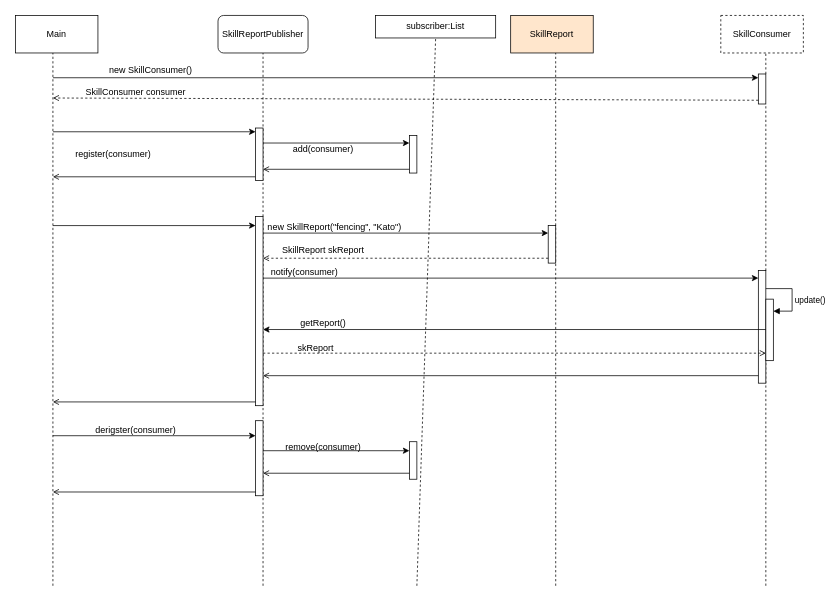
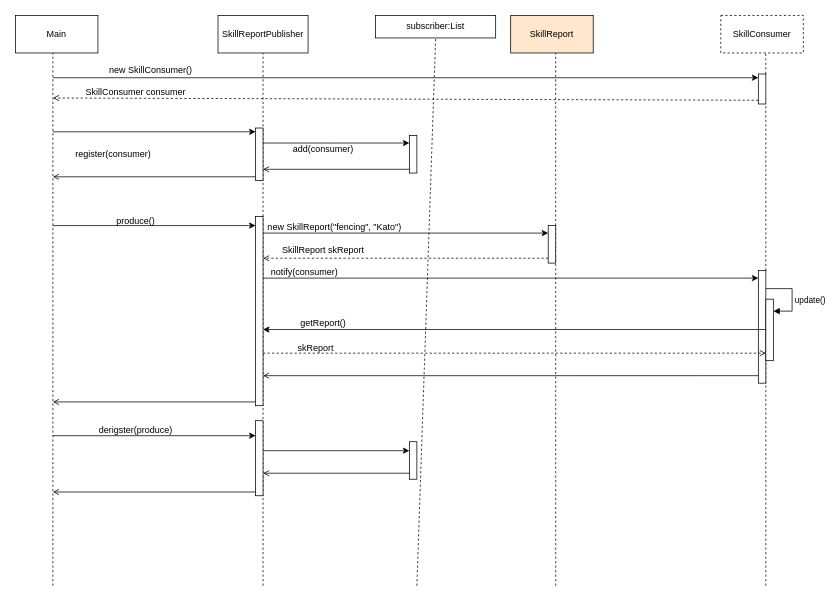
- <mxCell id="5" value="SkillReportPublisher" style="html=1;whiteSpace=wrap;rounded=1;" vertex="1" parent="1"><mxGeometry x="290" y="20" width="120" height="50" as="geometry" /></mxCell>
+ <mxCell id="5" value="SkillReportPublisher" style="html=1;whiteSpace=wrap;" vertex="1" parent="1"><mxGeometry x="290" y="20" width="120" height="50" as="geometry" /></mxCell>
+ <mxCell id="17" value="produce()" style="text;html=1;align=center;verticalAlign=middle;resizable=0;points=[];autosize=1;strokeColor=none;fillColor=none;" vertex="1" parent="1"><mxGeometry x="145" y="280" width="70" height="30" as="geometry" /></mxCell>
- <mxCell id="48" value="derigster(consumer)" style="text;html=1;align=center;verticalAlign=middle;resizable=0;points=[];autosize=1;strokeColor=none;fillColor=none;" vertex="1" parent="1"><mxGeometry x="115" y="558" width="130" height="30" as="geometry" /></mxCell>
+ <mxCell id="48" value="derigster(produce)" style="text;html=1;align=center;verticalAlign=middle;resizable=0;points=[];autosize=1;strokeColor=none;fillColor=none;" vertex="1" parent="1"><mxGeometry x="115" y="558" width="130" height="30" as="geometry" /></mxCell>
- <mxCell id="51" value="remove(consumer)" style="text;html=1;align=center;verticalAlign=middle;resizable=0;points=[];autosize=1;strokeColor=none;fillColor=none;" vertex="1" parent="1"><mxGeometry x="370" y="580" width="120" height="30" as="geometry" /></mxCell>
